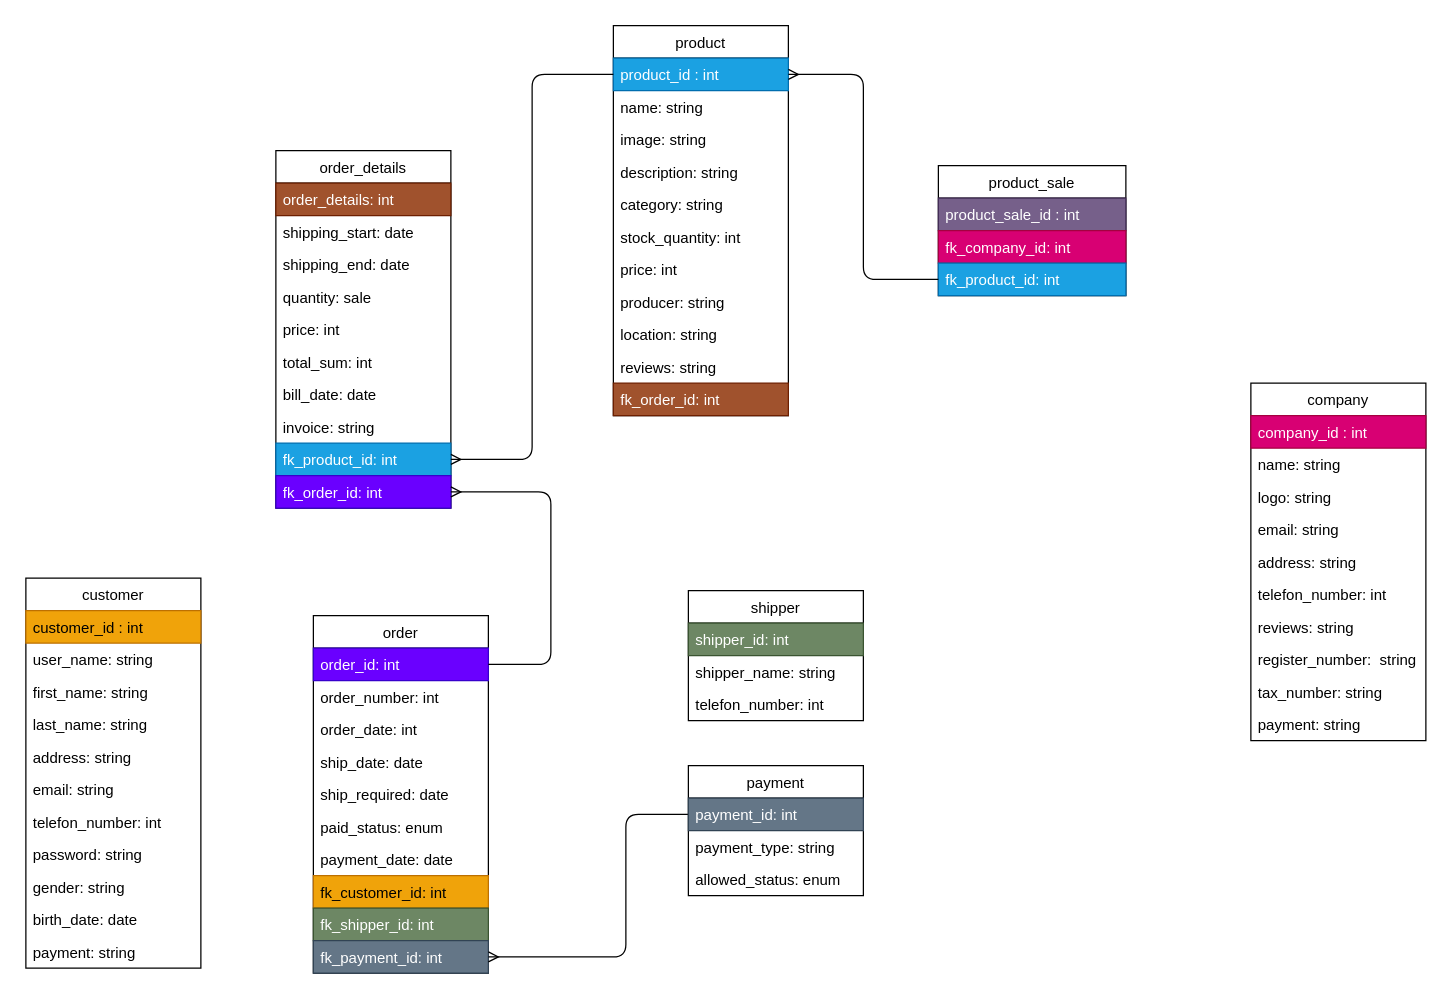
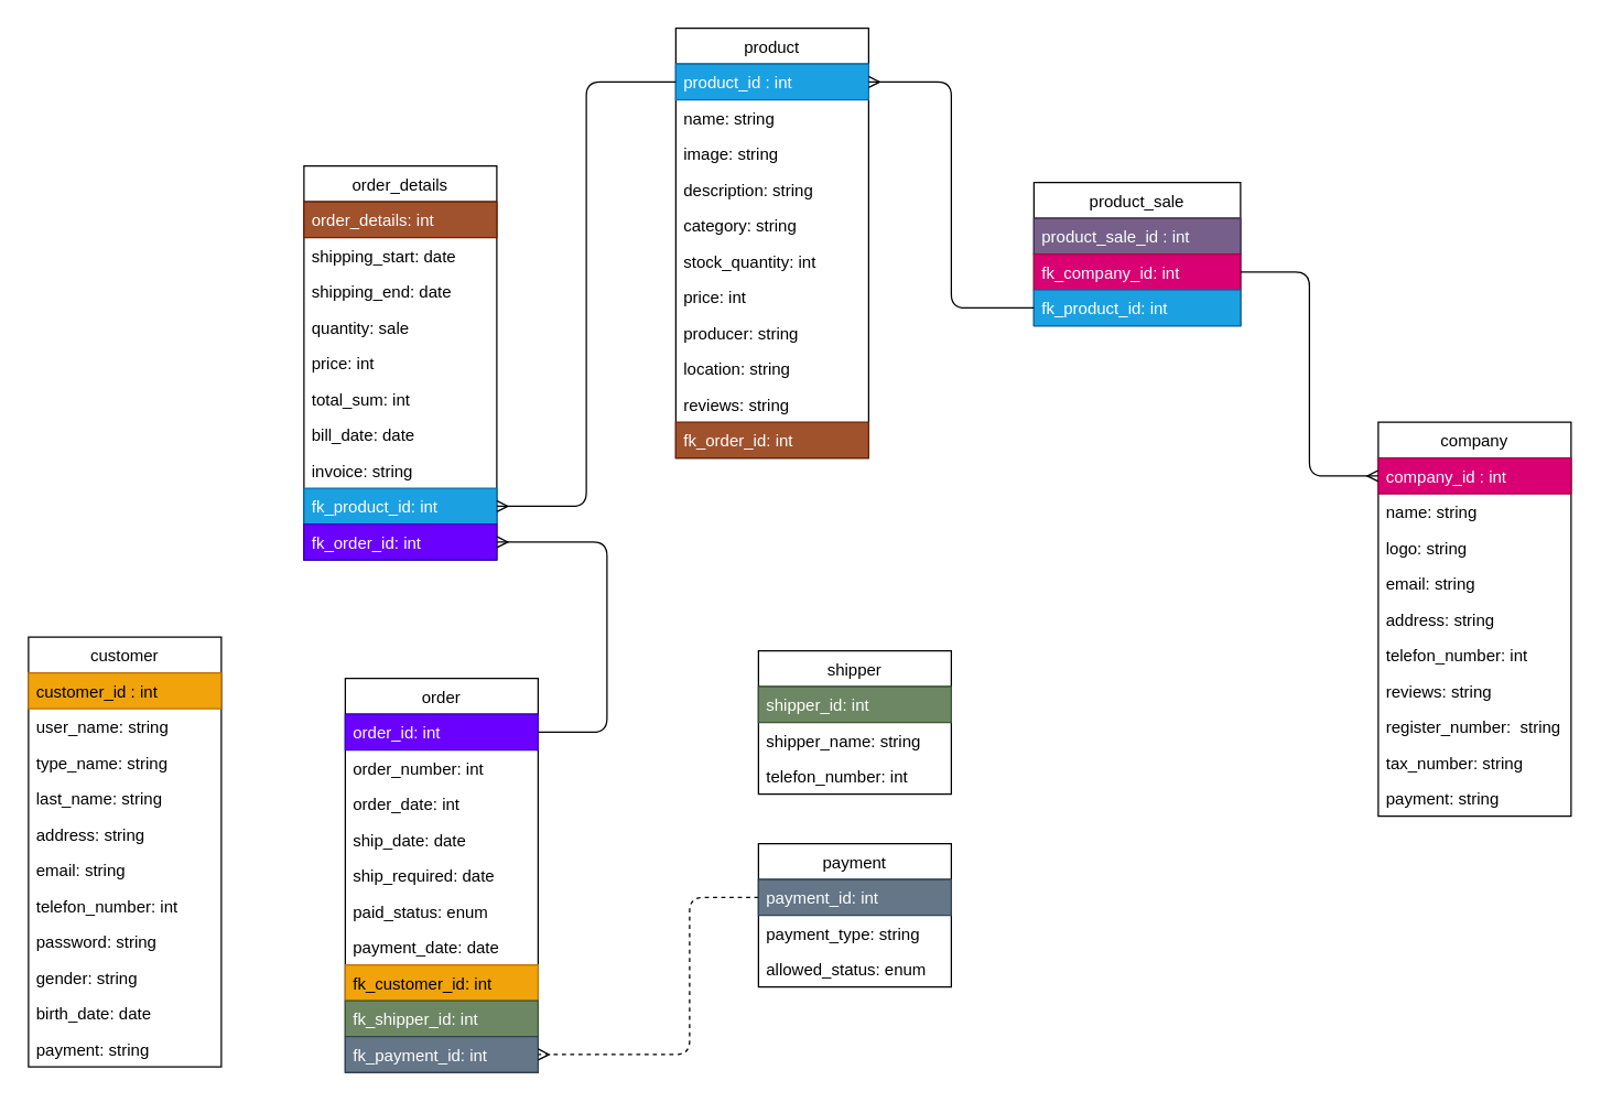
+ <mxCell id="52" style="edgeStyle=orthogonalEdgeStyle;html=1;exitX=0;exitY=0.5;exitDx=0;exitDy=0;entryX=1;entryY=0.5;entryDx=0;entryDy=0;startArrow=ERmany;startFill=0;endArrow=none;endFill=0;" edge="1" parent="1" source="27" target="50"><mxGeometry relative="1" as="geometry" /></mxCell>
- <mxCell id="5" value="first_name: string" style="text;strokeColor=none;fillColor=none;align=left;verticalAlign=top;spacingLeft=4;spacingRight=4;overflow=hidden;rotatable=0;points=[[0,0.5],[1,0.5]];portConstraint=eastwest;" vertex="1" parent="2"><mxGeometry y="78" width="140" height="26" as="geometry" /></mxCell>
+ <mxCell id="5" value="type_name: string" style="text;strokeColor=none;fillColor=none;align=left;verticalAlign=top;spacingLeft=4;spacingRight=4;overflow=hidden;rotatable=0;points=[[0,0.5],[1,0.5]];portConstraint=eastwest;" vertex="1" parent="2"><mxGeometry y="78" width="140" height="26" as="geometry" /></mxCell>
- <mxCell id="66" style="edgeStyle=orthogonalEdgeStyle;html=1;entryX=1;entryY=0.5;entryDx=0;entryDy=0;startArrow=none;startFill=0;endArrow=ERmany;endFill=0;exitX=0;exitY=0.5;exitDx=0;exitDy=0;" edge="1" parent="1" source="68" target="47"><mxGeometry relative="1" as="geometry"><Array as="points"><mxPoint x="500" y="651" /><mxPoint x="500" y="765" /></Array></mxGeometry></mxCell>
+ <mxCell id="66" style="edgeStyle=orthogonalEdgeStyle;html=1;entryX=1;entryY=0.5;entryDx=0;entryDy=0;startArrow=none;startFill=0;endArrow=ERmany;endFill=0;exitX=0;exitY=0.5;exitDx=0;exitDy=0;dashed=1;" edge="1" parent="1" source="68" target="47"><mxGeometry relative="1" as="geometry"><Array as="points"><mxPoint x="500" y="651" /><mxPoint x="500" y="765" /></Array></mxGeometry></mxCell>
